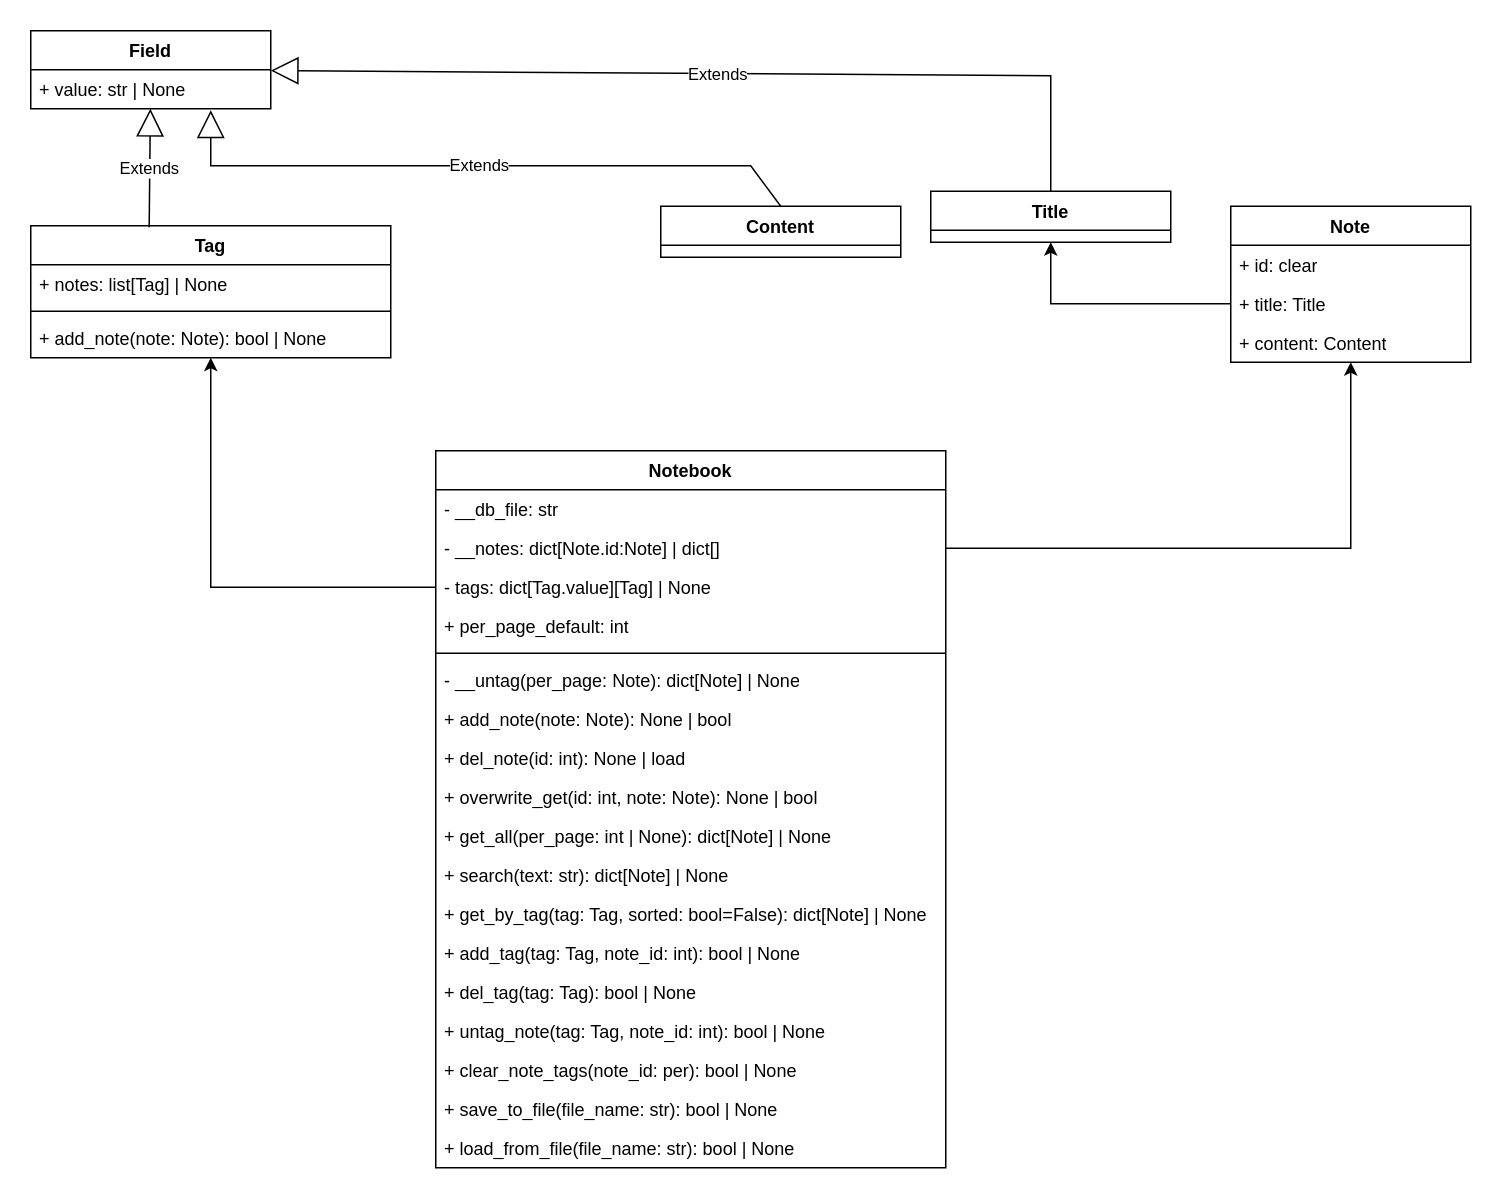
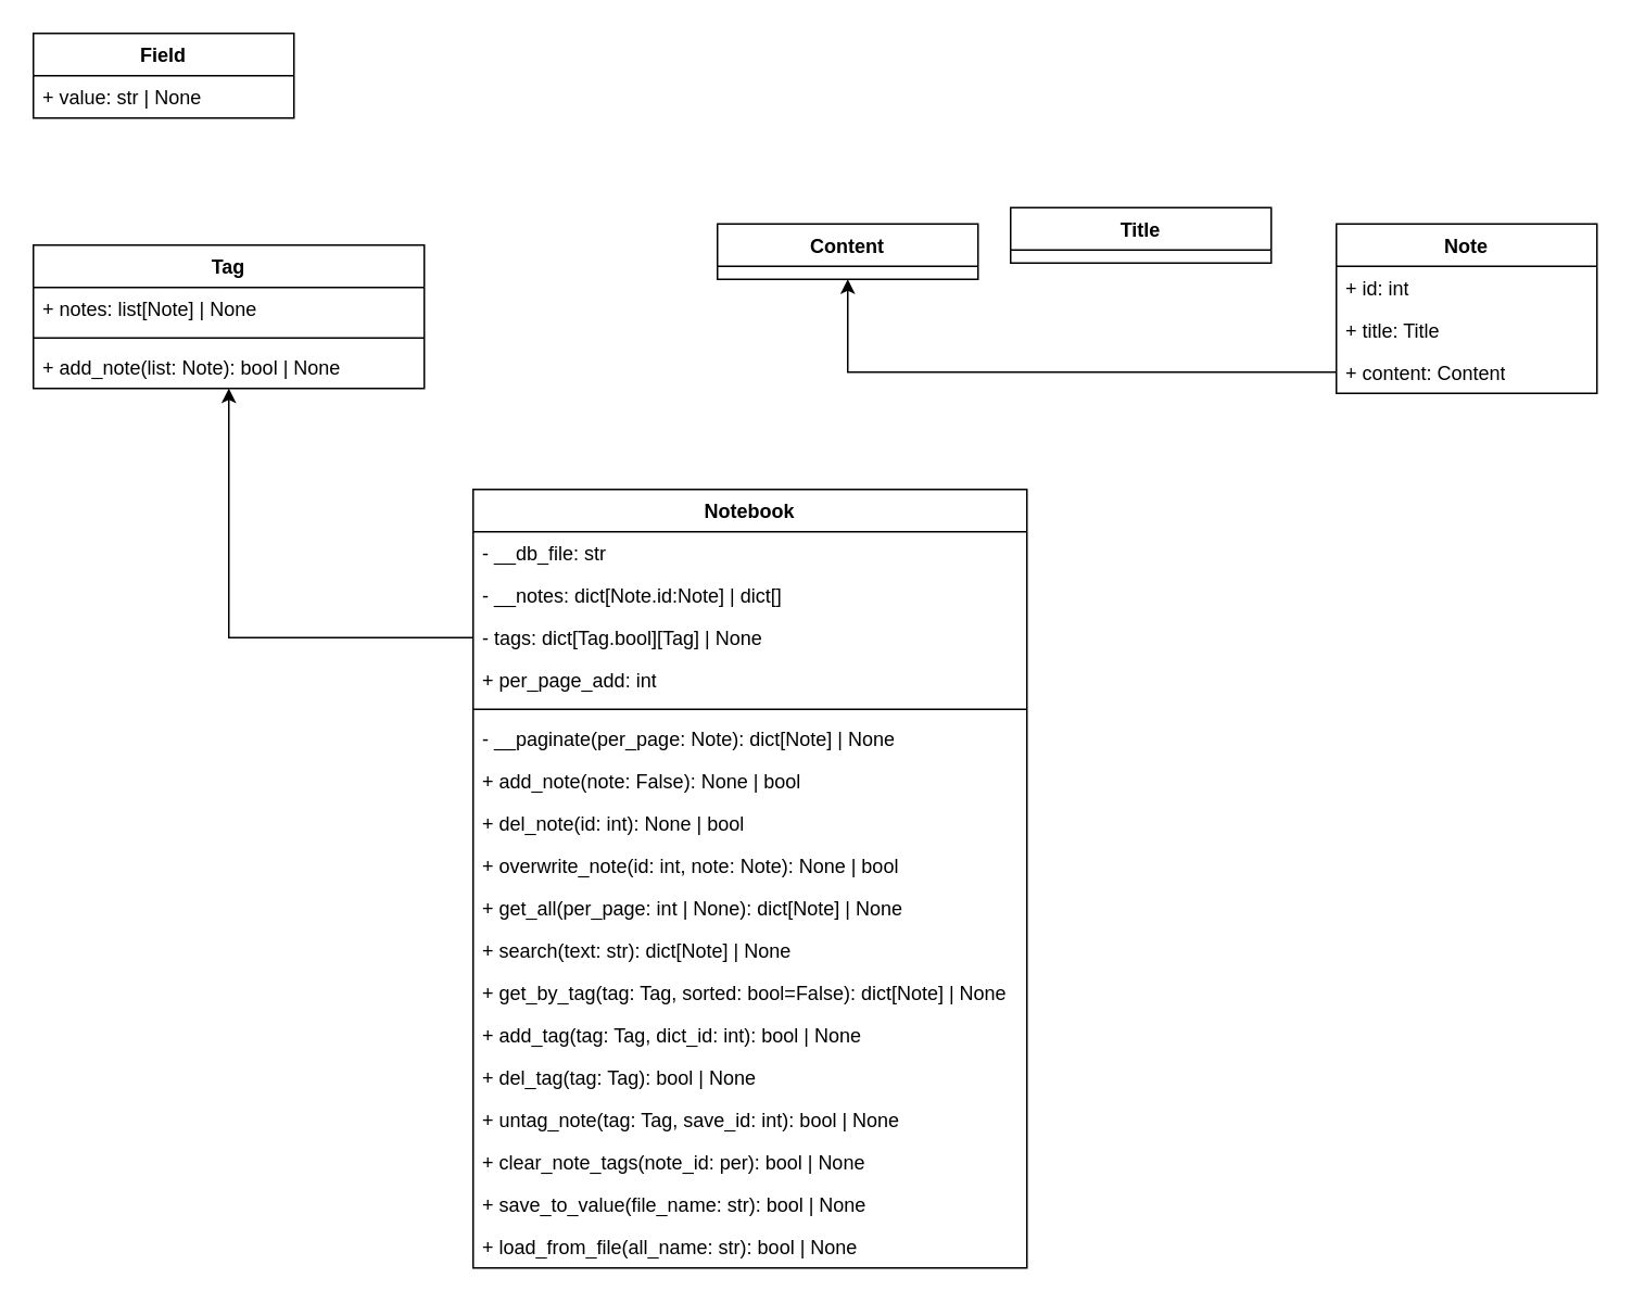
- <mxCell id="33" value="Extends" style="endArrow=block;endSize=16;endFill=0;html=1;rounded=0;orthogonal=0;noJump=0;bendable=1;" edge="1" parent="1" source="31" target="29"><mxGeometry width="160" relative="1" as="geometry"><mxPoint x="350" y="350" as="sourcePoint" /><mxPoint x="230" y="230" as="targetPoint" /><Array as="points"><mxPoint x="700" y="50" /></Array></mxGeometry></mxCell>
- <mxCell id="35" value="Extends" style="endArrow=block;endSize=16;endFill=0;html=1;rounded=0;exitX=0.5;exitY=0;exitDx=0;exitDy=0;entryX=0.75;entryY=1.038;entryDx=0;entryDy=0;entryPerimeter=0;" edge="1" parent="1" source="34" target="30"><mxGeometry width="160" relative="1" as="geometry"><mxPoint x="760" y="108" as="sourcePoint" /><mxPoint x="180" y="110" as="targetPoint" /><Array as="points"><mxPoint x="500" y="110" /><mxPoint x="140" y="110" /></Array></mxGeometry></mxCell>
- <mxCell id="32" value="Extends" style="endArrow=block;endSize=16;endFill=0;html=1;rounded=0;exitX=0.329;exitY=0.011;exitDx=0;exitDy=0;exitPerimeter=0;" edge="1" parent="1" source="25" target="29"><mxGeometry width="160" relative="1" as="geometry"><mxPoint x="480" y="410" as="sourcePoint" /><mxPoint x="640" y="410" as="targetPoint" /></mxGeometry></mxCell>
- <mxCell id="3" value="&lt;div&gt;+ id: clear&lt;br&gt;&lt;/div&gt;" style="text;strokeColor=none;fillColor=none;align=left;verticalAlign=top;spacingLeft=4;spacingRight=4;overflow=hidden;rotatable=0;points=[[0,0.5],[1,0.5]];portConstraint=eastwest;whiteSpace=wrap;html=1;" vertex="1" parent="2"><mxGeometry y="26" width="160" height="26" as="geometry" /></mxCell>
+ <mxCell id="3" value="&lt;div&gt;+ id: int&lt;br&gt;&lt;/div&gt;" style="text;strokeColor=none;fillColor=none;align=left;verticalAlign=top;spacingLeft=4;spacingRight=4;overflow=hidden;rotatable=0;points=[[0,0.5],[1,0.5]];portConstraint=eastwest;whiteSpace=wrap;html=1;" vertex="1" parent="2"><mxGeometry y="26" width="160" height="26" as="geometry" /></mxCell>
- <mxCell id="26" value="&lt;div&gt;+ notes: list[Tag] | None&lt;br&gt;&lt;/div&gt;" style="text;strokeColor=none;fillColor=none;align=left;verticalAlign=top;spacingLeft=4;spacingRight=4;overflow=hidden;rotatable=0;points=[[0,0.5],[1,0.5]];portConstraint=eastwest;whiteSpace=wrap;html=1;" vertex="1" parent="25"><mxGeometry y="26" width="240" height="26" as="geometry" /></mxCell>
+ <mxCell id="26" value="&lt;div&gt;+ notes: list[Note] | None&lt;br&gt;&lt;/div&gt;" style="text;strokeColor=none;fillColor=none;align=left;verticalAlign=top;spacingLeft=4;spacingRight=4;overflow=hidden;rotatable=0;points=[[0,0.5],[1,0.5]];portConstraint=eastwest;whiteSpace=wrap;html=1;" vertex="1" parent="25"><mxGeometry y="26" width="240" height="26" as="geometry" /></mxCell>
- <mxCell id="36" style="edgeStyle=orthogonalEdgeStyle;rounded=0;orthogonalLoop=1;jettySize=auto;html=1;exitX=0;exitY=0.5;exitDx=0;exitDy=0;" edge="1" parent="1" source="4" target="31"><mxGeometry relative="1" as="geometry" /></mxCell>
- <mxCell id="28" value="+ add_note(note: Note): bool | None" style="text;strokeColor=none;fillColor=none;align=left;verticalAlign=top;spacingLeft=4;spacingRight=4;overflow=hidden;rotatable=0;points=[[0,0.5],[1,0.5]];portConstraint=eastwest;whiteSpace=wrap;html=1;" vertex="1" parent="25"><mxGeometry y="62" width="240" height="26" as="geometry" /></mxCell>
+ <mxCell id="28" value="+ add_note(list: Note): bool | None" style="text;strokeColor=none;fillColor=none;align=left;verticalAlign=top;spacingLeft=4;spacingRight=4;overflow=hidden;rotatable=0;points=[[0,0.5],[1,0.5]];portConstraint=eastwest;whiteSpace=wrap;html=1;" vertex="1" parent="25"><mxGeometry y="62" width="240" height="26" as="geometry" /></mxCell>
+ <mxCell id="37" style="edgeStyle=orthogonalEdgeStyle;rounded=0;orthogonalLoop=1;jettySize=auto;html=1;exitX=0;exitY=0.5;exitDx=0;exitDy=0;" edge="1" parent="1" source="5" target="34"><mxGeometry relative="1" as="geometry" /></mxCell>
- <mxCell id="38" style="edgeStyle=orthogonalEdgeStyle;rounded=0;orthogonalLoop=1;jettySize=auto;html=1;" edge="1" parent="1" source="8" target="2"><mxGeometry relative="1" as="geometry"><mxPoint x="340" y="421" as="sourcePoint" /></mxGeometry></mxCell>
- <mxCell id="9" value="&lt;div&gt;- tags: dict[Tag.value][Tag] | None&lt;br&gt;&lt;/div&gt;" style="text;strokeColor=none;fillColor=none;align=left;verticalAlign=top;spacingLeft=4;spacingRight=4;overflow=hidden;rotatable=0;points=[[0,0.5],[1,0.5]];portConstraint=eastwest;whiteSpace=wrap;html=1;" vertex="1" parent="6"><mxGeometry y="78" width="340" height="26" as="geometry" /></mxCell>
+ <mxCell id="9" value="&lt;div&gt;- tags: dict[Tag.bool][Tag] | None&lt;br&gt;&lt;/div&gt;" style="text;strokeColor=none;fillColor=none;align=left;verticalAlign=top;spacingLeft=4;spacingRight=4;overflow=hidden;rotatable=0;points=[[0,0.5],[1,0.5]];portConstraint=eastwest;whiteSpace=wrap;html=1;" vertex="1" parent="6"><mxGeometry y="78" width="340" height="26" as="geometry" /></mxCell>
- <mxCell id="10" value="&lt;div&gt;+ per_page_default: int&lt;br&gt;&lt;/div&gt;" style="text;strokeColor=none;fillColor=none;align=left;verticalAlign=top;spacingLeft=4;spacingRight=4;overflow=hidden;rotatable=0;points=[[0,0.5],[1,0.5]];portConstraint=eastwest;whiteSpace=wrap;html=1;" vertex="1" parent="6"><mxGeometry y="104" width="340" height="26" as="geometry" /></mxCell>
+ <mxCell id="10" value="&lt;div&gt;+ per_page_add: int&lt;br&gt;&lt;/div&gt;" style="text;strokeColor=none;fillColor=none;align=left;verticalAlign=top;spacingLeft=4;spacingRight=4;overflow=hidden;rotatable=0;points=[[0,0.5],[1,0.5]];portConstraint=eastwest;whiteSpace=wrap;html=1;" vertex="1" parent="6"><mxGeometry y="104" width="340" height="26" as="geometry" /></mxCell>
- <mxCell id="12" value="- __untag(per_page: Note): dict[Note] | None" style="text;strokeColor=none;fillColor=none;align=left;verticalAlign=top;spacingLeft=4;spacingRight=4;overflow=hidden;rotatable=0;points=[[0,0.5],[1,0.5]];portConstraint=eastwest;whiteSpace=wrap;html=1;" vertex="1" parent="6"><mxGeometry y="140" width="340" height="26" as="geometry" /></mxCell>
+ <mxCell id="12" value="- __paginate(per_page: Note): dict[Note] | None" style="text;strokeColor=none;fillColor=none;align=left;verticalAlign=top;spacingLeft=4;spacingRight=4;overflow=hidden;rotatable=0;points=[[0,0.5],[1,0.5]];portConstraint=eastwest;whiteSpace=wrap;html=1;" vertex="1" parent="6"><mxGeometry y="140" width="340" height="26" as="geometry" /></mxCell>
- <mxCell id="13" value="+ add_note(note: Note): None | bool" style="text;strokeColor=none;fillColor=none;align=left;verticalAlign=top;spacingLeft=4;spacingRight=4;overflow=hidden;rotatable=0;points=[[0,0.5],[1,0.5]];portConstraint=eastwest;whiteSpace=wrap;html=1;" vertex="1" parent="6"><mxGeometry y="166" width="340" height="26" as="geometry" /></mxCell>
+ <mxCell id="13" value="+ add_note(note: False): None | bool" style="text;strokeColor=none;fillColor=none;align=left;verticalAlign=top;spacingLeft=4;spacingRight=4;overflow=hidden;rotatable=0;points=[[0,0.5],[1,0.5]];portConstraint=eastwest;whiteSpace=wrap;html=1;" vertex="1" parent="6"><mxGeometry y="166" width="340" height="26" as="geometry" /></mxCell>
- <mxCell id="14" value="+ del_note(id: int): None | load" style="text;strokeColor=none;fillColor=none;align=left;verticalAlign=top;spacingLeft=4;spacingRight=4;overflow=hidden;rotatable=0;points=[[0,0.5],[1,0.5]];portConstraint=eastwest;whiteSpace=wrap;html=1;" vertex="1" parent="6"><mxGeometry y="192" width="340" height="26" as="geometry" /></mxCell>
+ <mxCell id="14" value="+ del_note(id: int): None | bool" style="text;strokeColor=none;fillColor=none;align=left;verticalAlign=top;spacingLeft=4;spacingRight=4;overflow=hidden;rotatable=0;points=[[0,0.5],[1,0.5]];portConstraint=eastwest;whiteSpace=wrap;html=1;" vertex="1" parent="6"><mxGeometry y="192" width="340" height="26" as="geometry" /></mxCell>
- <mxCell id="15" value="+ overwrite_get(id: int, note: Note): None | bool" style="text;strokeColor=none;fillColor=none;align=left;verticalAlign=top;spacingLeft=4;spacingRight=4;overflow=hidden;rotatable=0;points=[[0,0.5],[1,0.5]];portConstraint=eastwest;whiteSpace=wrap;html=1;" vertex="1" parent="6"><mxGeometry y="218" width="340" height="26" as="geometry" /></mxCell>
+ <mxCell id="15" value="+ overwrite_note(id: int, note: Note): None | bool" style="text;strokeColor=none;fillColor=none;align=left;verticalAlign=top;spacingLeft=4;spacingRight=4;overflow=hidden;rotatable=0;points=[[0,0.5],[1,0.5]];portConstraint=eastwest;whiteSpace=wrap;html=1;" vertex="1" parent="6"><mxGeometry y="218" width="340" height="26" as="geometry" /></mxCell>
- <mxCell id="19" value="+ add_tag(tag: Tag, note_id: int): bool | None" style="text;strokeColor=none;fillColor=none;align=left;verticalAlign=top;spacingLeft=4;spacingRight=4;overflow=hidden;rotatable=0;points=[[0,0.5],[1,0.5]];portConstraint=eastwest;whiteSpace=wrap;html=1;" vertex="1" parent="6"><mxGeometry y="322" width="340" height="26" as="geometry" /></mxCell>
+ <mxCell id="19" value="+ add_tag(tag: Tag, dict_id: int): bool | None" style="text;strokeColor=none;fillColor=none;align=left;verticalAlign=top;spacingLeft=4;spacingRight=4;overflow=hidden;rotatable=0;points=[[0,0.5],[1,0.5]];portConstraint=eastwest;whiteSpace=wrap;html=1;" vertex="1" parent="6"><mxGeometry y="322" width="340" height="26" as="geometry" /></mxCell>
- <mxCell id="21" value="+ untag_note(tag: Tag, note_id: int): bool | None" style="text;strokeColor=none;fillColor=none;align=left;verticalAlign=top;spacingLeft=4;spacingRight=4;overflow=hidden;rotatable=0;points=[[0,0.5],[1,0.5]];portConstraint=eastwest;whiteSpace=wrap;html=1;" vertex="1" parent="6"><mxGeometry y="374" width="340" height="26" as="geometry" /></mxCell>
+ <mxCell id="21" value="+ untag_note(tag: Tag, save_id: int): bool | None" style="text;strokeColor=none;fillColor=none;align=left;verticalAlign=top;spacingLeft=4;spacingRight=4;overflow=hidden;rotatable=0;points=[[0,0.5],[1,0.5]];portConstraint=eastwest;whiteSpace=wrap;html=1;" vertex="1" parent="6"><mxGeometry y="374" width="340" height="26" as="geometry" /></mxCell>
- <mxCell id="23" value="+ save_to_file(file_name: str): bool | None" style="text;strokeColor=none;fillColor=none;align=left;verticalAlign=top;spacingLeft=4;spacingRight=4;overflow=hidden;rotatable=0;points=[[0,0.5],[1,0.5]];portConstraint=eastwest;whiteSpace=wrap;html=1;" vertex="1" parent="6"><mxGeometry y="426" width="340" height="26" as="geometry" /></mxCell>
+ <mxCell id="23" value="+ save_to_value(file_name: str): bool | None" style="text;strokeColor=none;fillColor=none;align=left;verticalAlign=top;spacingLeft=4;spacingRight=4;overflow=hidden;rotatable=0;points=[[0,0.5],[1,0.5]];portConstraint=eastwest;whiteSpace=wrap;html=1;" vertex="1" parent="6"><mxGeometry y="426" width="340" height="26" as="geometry" /></mxCell>
- <mxCell id="24" value="+ load_from_file(file_name: str): bool | None" style="text;strokeColor=none;fillColor=none;align=left;verticalAlign=top;spacingLeft=4;spacingRight=4;overflow=hidden;rotatable=0;points=[[0,0.5],[1,0.5]];portConstraint=eastwest;whiteSpace=wrap;html=1;" vertex="1" parent="6"><mxGeometry y="452" width="340" height="26" as="geometry" /></mxCell>
+ <mxCell id="24" value="+ load_from_file(all_name: str): bool | None" style="text;strokeColor=none;fillColor=none;align=left;verticalAlign=top;spacingLeft=4;spacingRight=4;overflow=hidden;rotatable=0;points=[[0,0.5],[1,0.5]];portConstraint=eastwest;whiteSpace=wrap;html=1;" vertex="1" parent="6"><mxGeometry y="452" width="340" height="26" as="geometry" /></mxCell>
